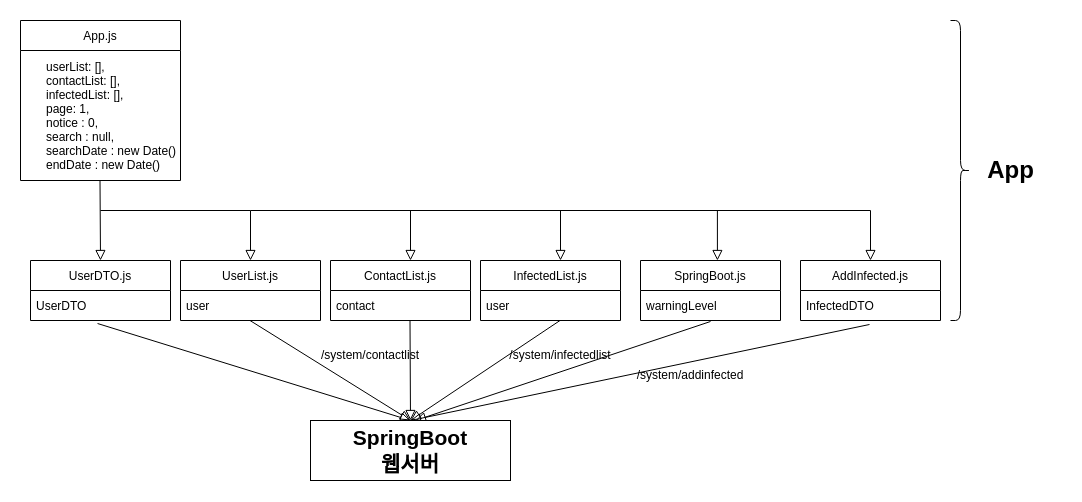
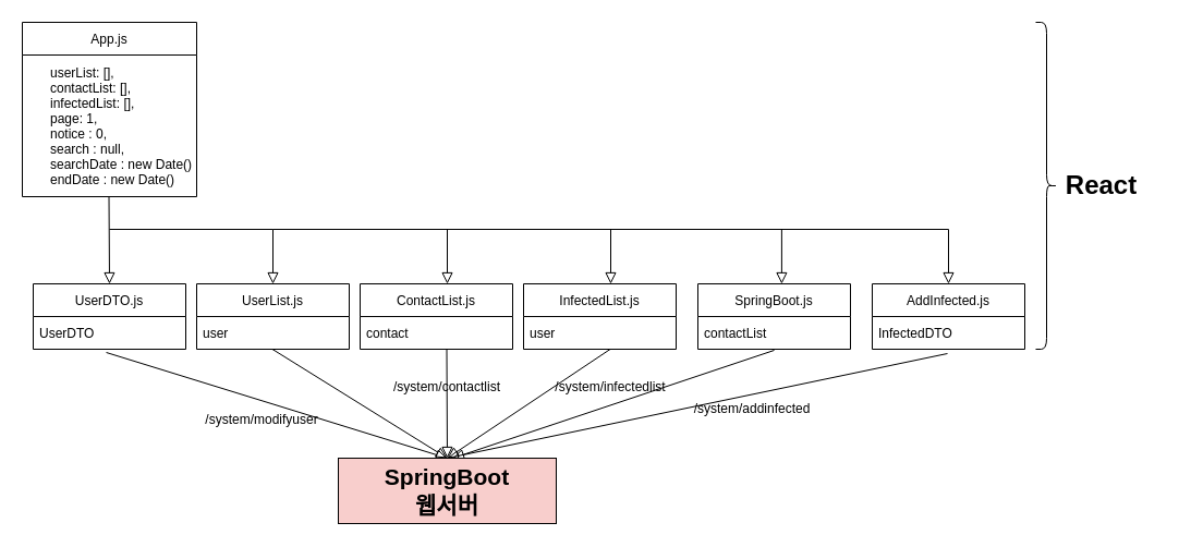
- <mxCell id="25" value="App" style="text;strokeColor=none;fillColor=none;html=1;fontSize=24;fontStyle=1;verticalAlign=middle;align=center;" parent="1" vertex="1"><mxGeometry x="960" y="150" width="100" height="40" as="geometry" /></mxCell>
+ <mxCell id="25" value="React" style="text;strokeColor=none;fillColor=none;html=1;fontSize=24;fontStyle=1;verticalAlign=middle;align=center;" parent="1" vertex="1"><mxGeometry x="960" y="150" width="100" height="40" as="geometry" /></mxCell>
- <mxCell id="22" value="warningLevel" style="text;strokeColor=none;fillColor=none;align=left;verticalAlign=middle;spacingLeft=4;spacingRight=4;overflow=hidden;points=[[0,0.5],[1,0.5]];portConstraint=eastwest;rotatable=0;" parent="21" vertex="1"><mxGeometry y="30" width="140" height="30" as="geometry" /></mxCell>
+ <mxCell id="22" value="contactList" style="text;strokeColor=none;fillColor=none;align=left;verticalAlign=middle;spacingLeft=4;spacingRight=4;overflow=hidden;points=[[0,0.5],[1,0.5]];portConstraint=eastwest;rotatable=0;" parent="21" vertex="1"><mxGeometry y="30" width="140" height="30" as="geometry" /></mxCell>
- <mxCell id="18" value="/system/contactlist" style="text;html=1;strokeColor=none;fillColor=none;align=center;verticalAlign=middle;whiteSpace=wrap;rounded=0;" parent="1" vertex="1"><mxGeometry x="340" y="340" width="60" height="30" as="geometry" /></mxCell>
+ <mxCell id="18" value="/system/contactlist" style="text;html=1;strokeColor=none;fillColor=none;align=center;verticalAlign=middle;whiteSpace=wrap;rounded=0;" parent="1" vertex="1"><mxGeometry x="380" y="340" width="60" height="30" as="geometry" /></mxCell>
+ <mxCell id="33" value="/system/modifyuser" style="text;html=1;strokeColor=none;fillColor=none;align=center;verticalAlign=middle;whiteSpace=wrap;rounded=0;" vertex="1" parent="1"><mxGeometry x="210" y="370" width="60" height="30" as="geometry" /></mxCell>
- <mxCell id="32" value="&lt;font style=&quot;font-size: 21px;&quot;&gt;&lt;b&gt;SpringBoot&lt;br&gt;웹서버&lt;/b&gt;&lt;/font&gt;" style="rounded=0;whiteSpace=wrap;html=1;" vertex="1" parent="1"><mxGeometry x="310" y="420" width="200" height="60" as="geometry" /></mxCell>
+ <mxCell id="32" value="&lt;font style=&quot;font-size: 21px;&quot;&gt;&lt;b&gt;SpringBoot&lt;br&gt;웹서버&lt;/b&gt;&lt;/font&gt;" style="rounded=0;whiteSpace=wrap;html=1;fillColor=#f8cecc;" vertex="1" parent="1"><mxGeometry x="310" y="420" width="200" height="60" as="geometry" /></mxCell>
